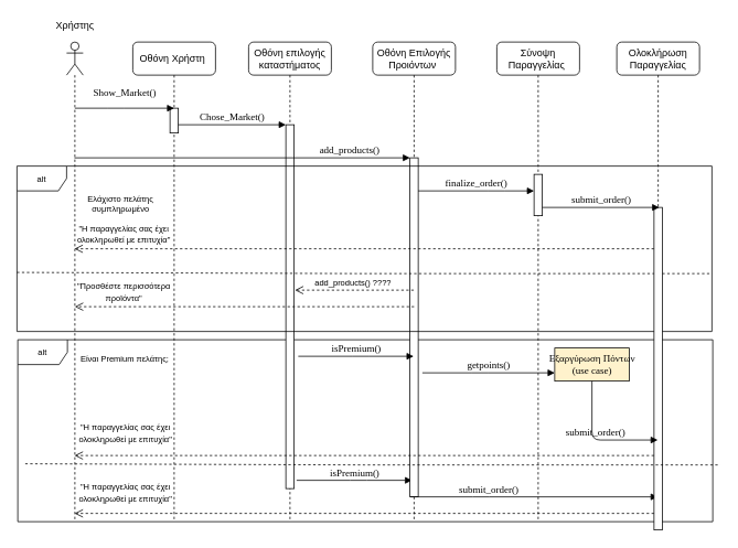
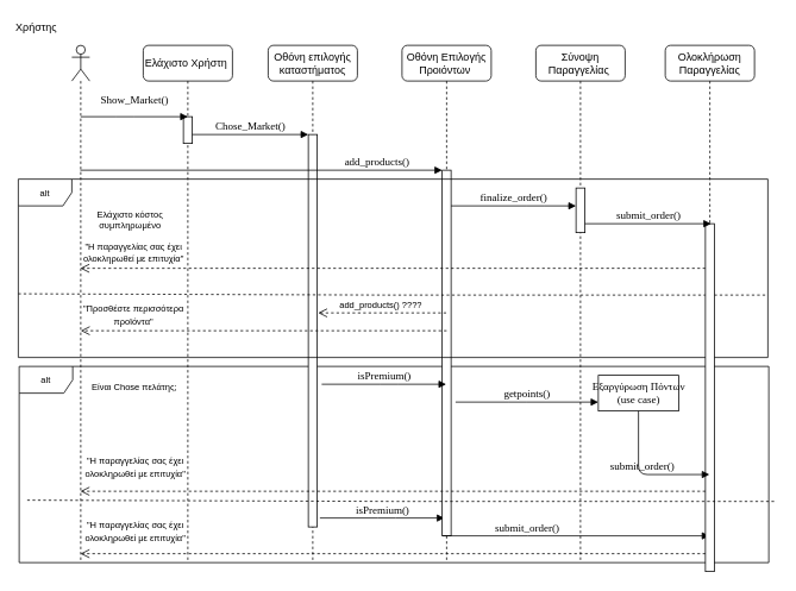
- <mxCell id="26" value="Χρήστης" style="text;html=1;align=center;verticalAlign=middle;resizable=0;points=[];autosize=1;strokeColor=none;fillColor=none;" vertex="1" parent="1"><mxGeometry y="20" width="60" height="20" as="geometry" x="60" /></mxCell>
+ <mxCell id="26" value="Χρήστης" style="text;html=1;align=center;verticalAlign=middle;resizable=0;points=[];autosize=1;strokeColor=none;fillColor=none;" vertex="1" parent="1"><mxGeometry x="10" y="20" width="60" height="20" as="geometry" /></mxCell>
- <mxCell id="18" value="&lt;span style=&quot;font-family: Helvetica;&quot;&gt;Οθόνη Χρήστη&amp;nbsp;&lt;/span&gt;" style="shape=umlLifeline;perimeter=lifelinePerimeter;whiteSpace=wrap;html=1;container=1;collapsible=0;recursiveResize=0;outlineConnect=0;rounded=1;shadow=0;comic=0;labelBackgroundColor=none;strokeWidth=1;fontFamily=Verdana;fontSize=12;align=center;" parent="1" vertex="1"><mxGeometry x="160" y="50" width="100" height="580" as="geometry" /></mxCell>
+ <mxCell id="18" value="&lt;span style=&quot;font-family: Helvetica;&quot;&gt;Ελάχιστο Χρήστη&amp;nbsp;&lt;/span&gt;" style="shape=umlLifeline;perimeter=lifelinePerimeter;whiteSpace=wrap;html=1;container=1;collapsible=0;recursiveResize=0;outlineConnect=0;rounded=1;shadow=0;comic=0;labelBackgroundColor=none;strokeWidth=1;fontFamily=Verdana;fontSize=12;align=center;" parent="1" vertex="1"><mxGeometry x="160" y="50" width="100" height="580" as="geometry" /></mxCell>
- <mxCell id="12" value="Ελάχιστο πελάτης &lt;br&gt;συμπληρωμένο" style="text;html=1;align=center;verticalAlign=middle;resizable=0;points=[];autosize=1;strokeColor=none;fillColor=none;fontSize=10;fontFamily=Helvetica;fontColor=default;" vertex="1" parent="9"><mxGeometry x="-500" y="180" width="90" height="30" as="geometry" /></mxCell>
+ <mxCell id="12" value="Ελάχιστο κόστος &lt;br&gt;συμπληρωμένο" style="text;html=1;align=center;verticalAlign=middle;resizable=0;points=[];autosize=1;strokeColor=none;fillColor=none;fontSize=10;fontFamily=Helvetica;fontColor=default;" vertex="1" parent="9"><mxGeometry x="-500" y="180" width="90" height="30" as="geometry" /></mxCell>
- <mxCell id="21" value="Είναι Premium πελάτης;" style="text;html=1;align=center;verticalAlign=middle;resizable=0;points=[];autosize=1;strokeColor=none;fillColor=none;fontSize=10;fontFamily=Helvetica;fontColor=default;" vertex="1" parent="18"><mxGeometry x="-70" y="373" width="120" height="20" as="geometry" /></mxCell>
+ <mxCell id="21" value="Είναι Chose πελάτης;" style="text;html=1;align=center;verticalAlign=middle;resizable=0;points=[];autosize=1;strokeColor=none;fillColor=none;fontSize=10;fontFamily=Helvetica;fontColor=default;" vertex="1" parent="18"><mxGeometry x="-70" y="373" width="120" height="20" as="geometry" /></mxCell>
- <mxCell id="16" value="Εξαργύρωση Πόντων&lt;br&gt;(use case)" style="html=1;fontFamily=Verdana;fontSize=12;fontColor=default;fillColor=#fff2cc;" vertex="1" parent="9"><mxGeometry x="70" y="370" width="90" height="40" as="geometry" /></mxCell>
+ <mxCell id="16" value="Εξαργύρωση Πόντων&lt;br&gt;(use case)" style="html=1;fontFamily=Verdana;fontSize=12;fontColor=default;" vertex="1" parent="9"><mxGeometry x="70" y="370" width="90" height="40" as="geometry" /></mxCell>
